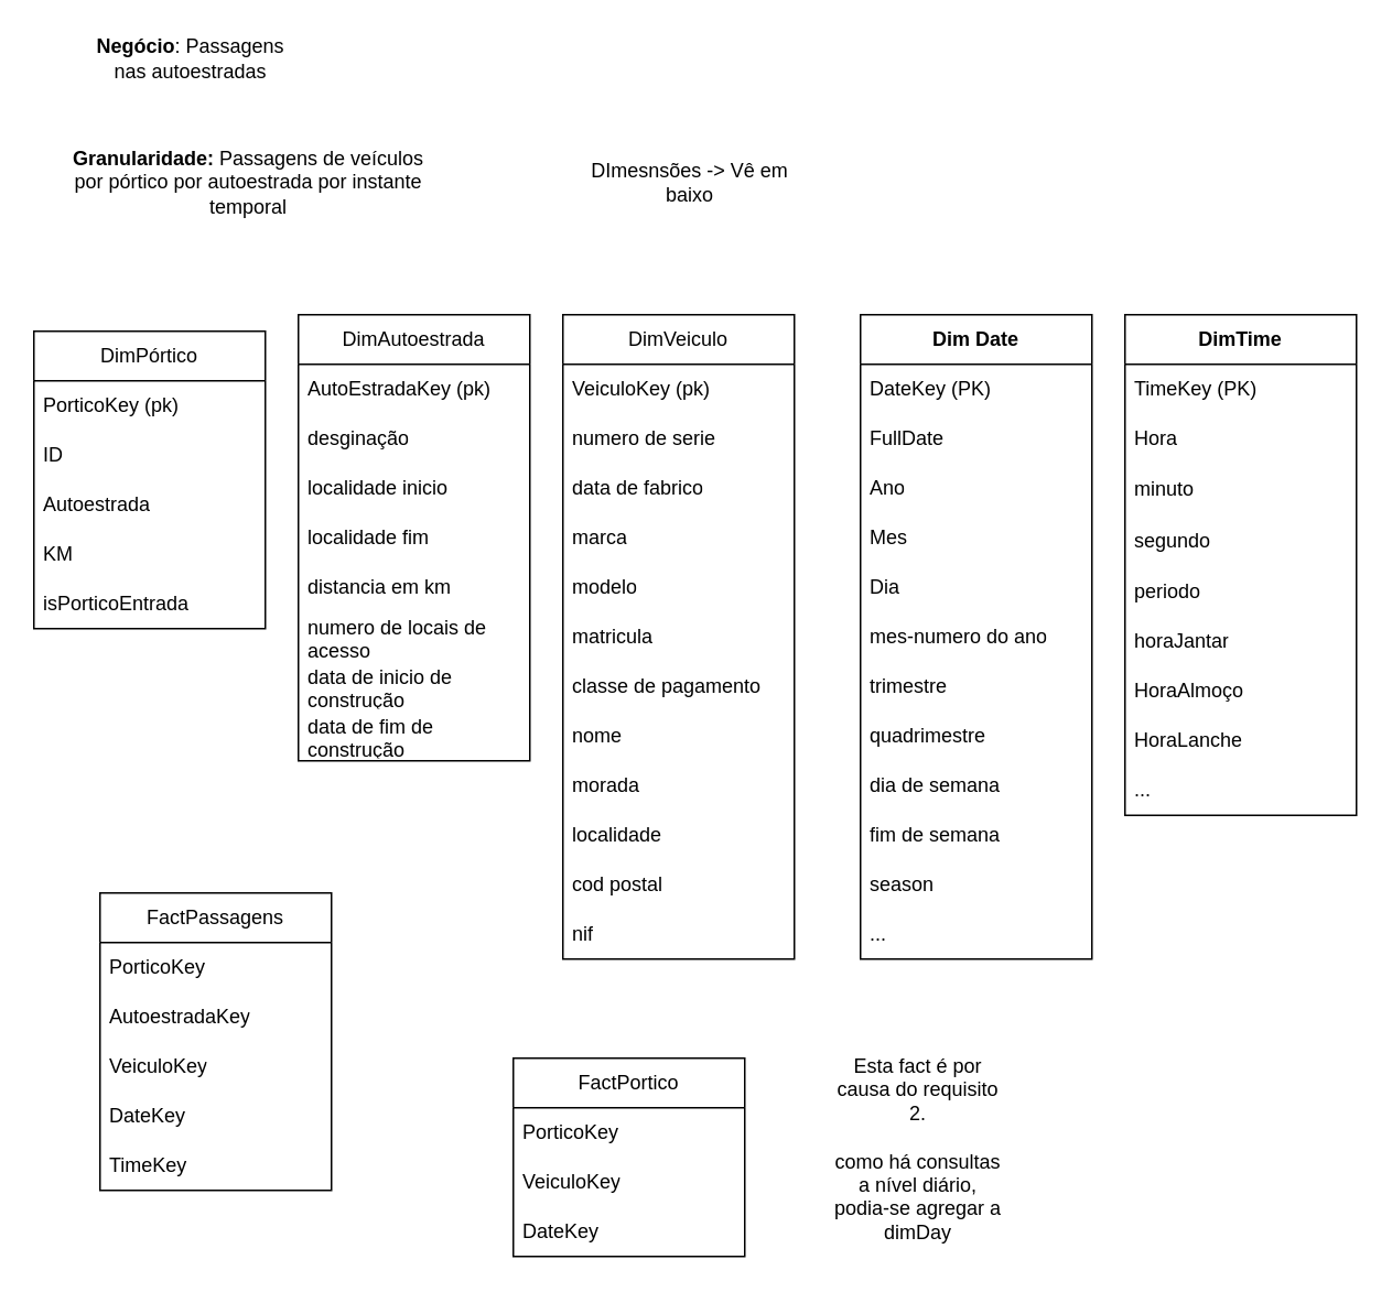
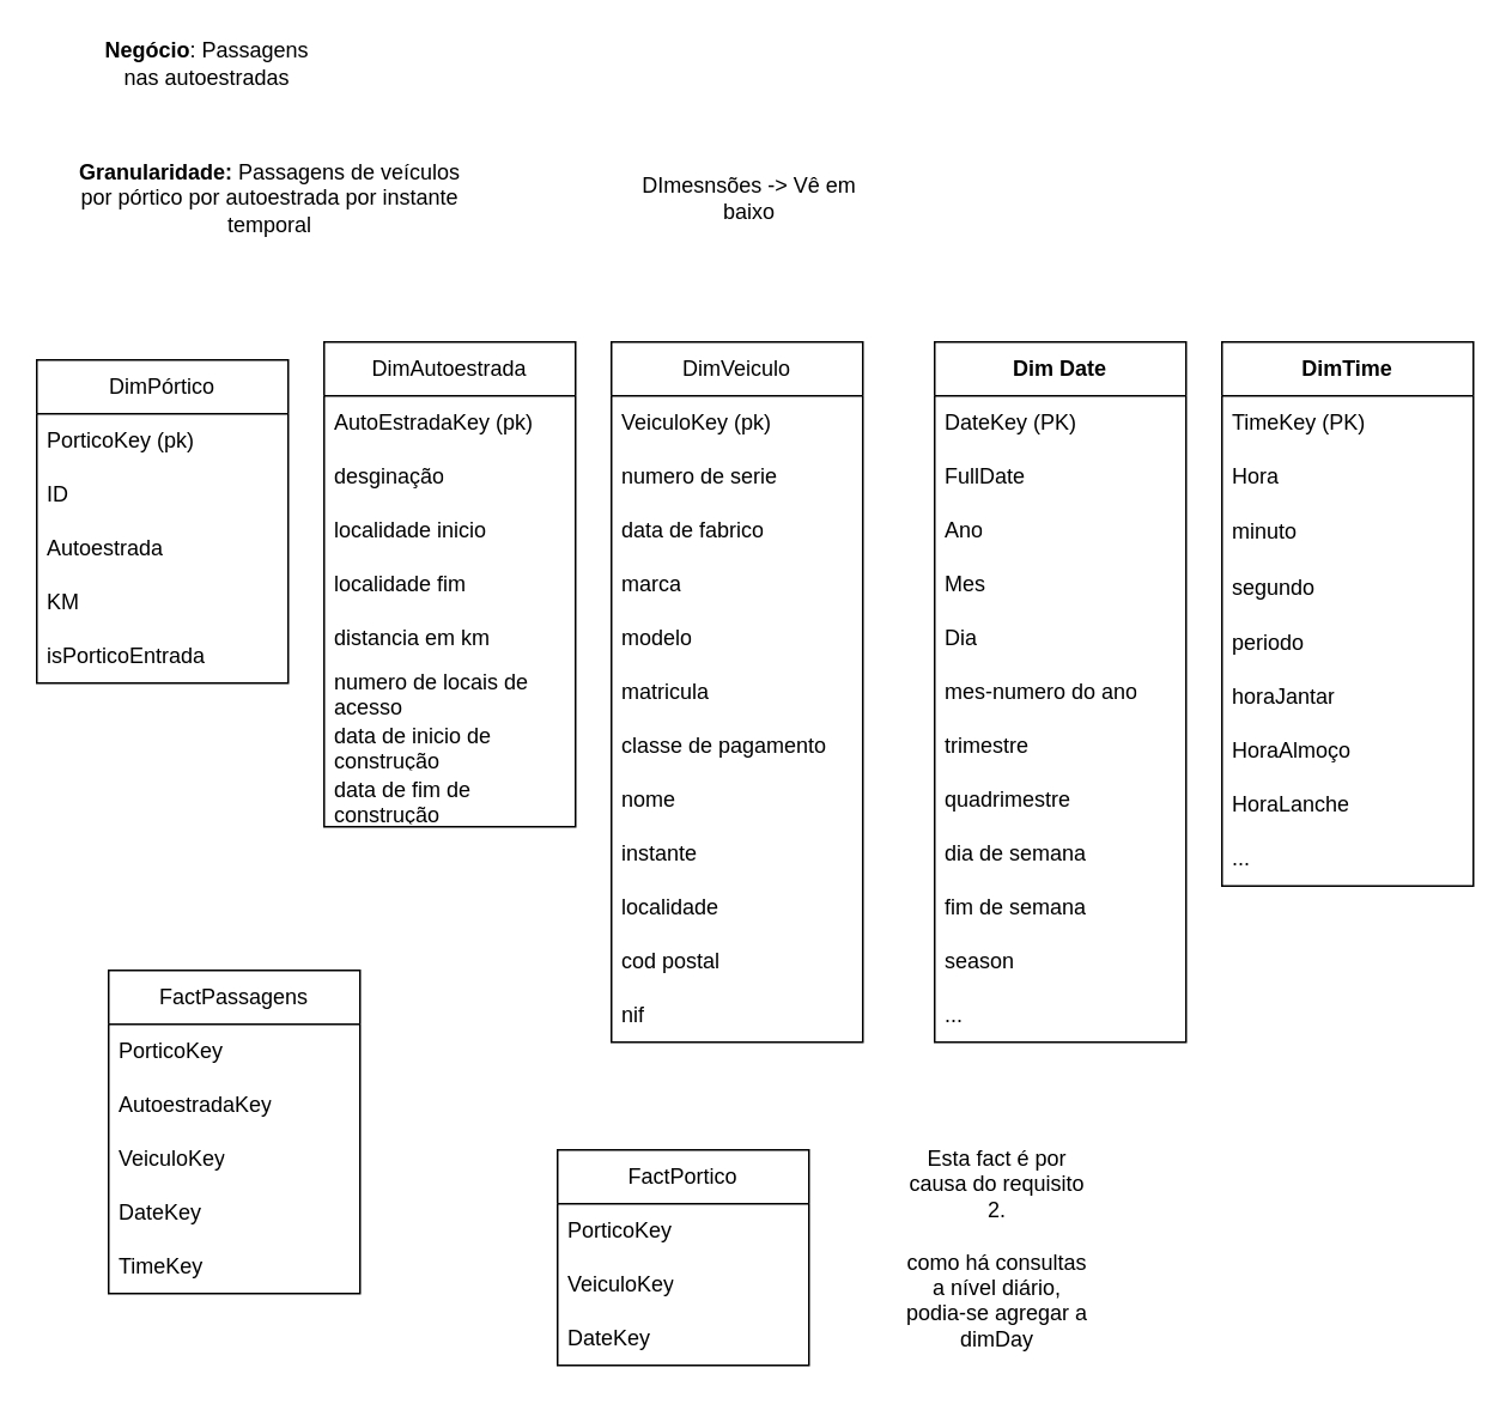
- <mxCell id="14" value="morada" style="text;strokeColor=none;fillColor=none;align=left;verticalAlign=middle;spacingLeft=4;spacingRight=4;overflow=hidden;points=[[0,0.5],[1,0.5]];portConstraint=eastwest;rotatable=0;whiteSpace=wrap;html=1;" vertex="1" parent="5"><mxGeometry y="270" width="140" height="30" as="geometry" /></mxCell>
+ <mxCell id="14" value="instante" style="text;strokeColor=none;fillColor=none;align=left;verticalAlign=middle;spacingLeft=4;spacingRight=4;overflow=hidden;points=[[0,0.5],[1,0.5]];portConstraint=eastwest;rotatable=0;whiteSpace=wrap;html=1;" vertex="1" parent="5"><mxGeometry y="270" width="140" height="30" as="geometry" /></mxCell>
